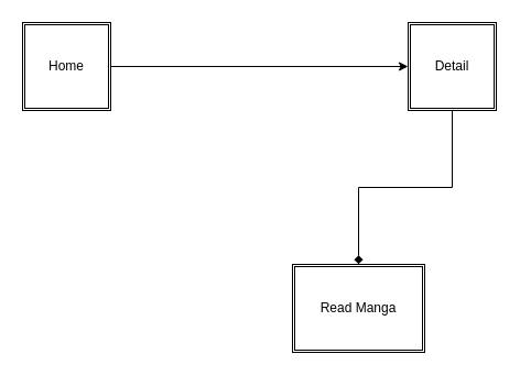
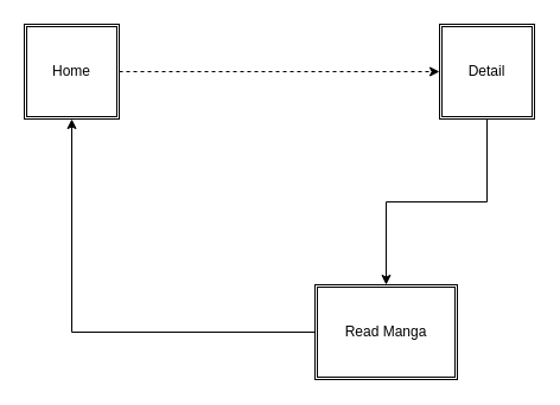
- <mxCell id="2" style="edgeStyle=orthogonalEdgeStyle;rounded=0;orthogonalLoop=1;jettySize=auto;html=1;entryX=0;entryY=0.5;entryDx=0;entryDy=0;" edge="1" parent="1" source="3" target="5"><mxGeometry relative="1" as="geometry" /></mxCell>
+ <mxCell id="2" style="edgeStyle=orthogonalEdgeStyle;rounded=0;orthogonalLoop=1;jettySize=auto;html=1;entryX=0;entryY=0.5;entryDx=0;entryDy=0;dashed=1;" edge="1" parent="1" source="3" target="5"><mxGeometry relative="1" as="geometry" /></mxCell>
- <mxCell id="4" style="edgeStyle=orthogonalEdgeStyle;rounded=0;orthogonalLoop=1;jettySize=auto;html=1;entryX=0.5;entryY=0;entryDx=0;entryDy=0;endArrow=diamond;" edge="1" parent="1" source="5" target="7"><mxGeometry relative="1" as="geometry" /></mxCell>
+ <mxCell id="4" style="edgeStyle=orthogonalEdgeStyle;rounded=0;orthogonalLoop=1;jettySize=auto;html=1;entryX=0.5;entryY=0;entryDx=0;entryDy=0;" edge="1" parent="1" source="5" target="7"><mxGeometry relative="1" as="geometry" /></mxCell>
+ <mxCell id="6" style="edgeStyle=orthogonalEdgeStyle;rounded=0;orthogonalLoop=1;jettySize=auto;html=1;entryX=0.5;entryY=1;entryDx=0;entryDy=0;" edge="1" parent="1" source="7" target="3"><mxGeometry relative="1" as="geometry" /></mxCell>
